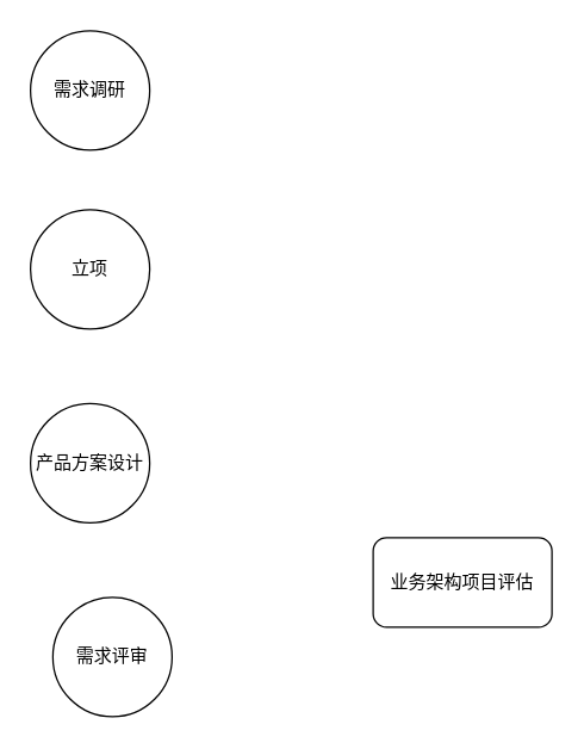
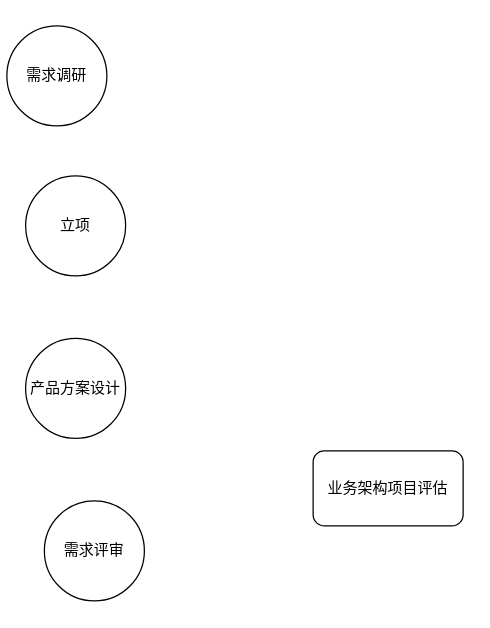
- <mxCell id="2" value="需求调研" style="ellipse;whiteSpace=wrap;html=1;aspect=fixed;" vertex="1" parent="1"><mxGeometry x="20" y="20" width="80" height="80" as="geometry" /></mxCell>
+ <mxCell id="2" value="需求调研" style="ellipse;whiteSpace=wrap;html=1;aspect=fixed;" vertex="1" parent="1"><mxGeometry x="5" y="20" width="80" height="80" as="geometry" /></mxCell>
